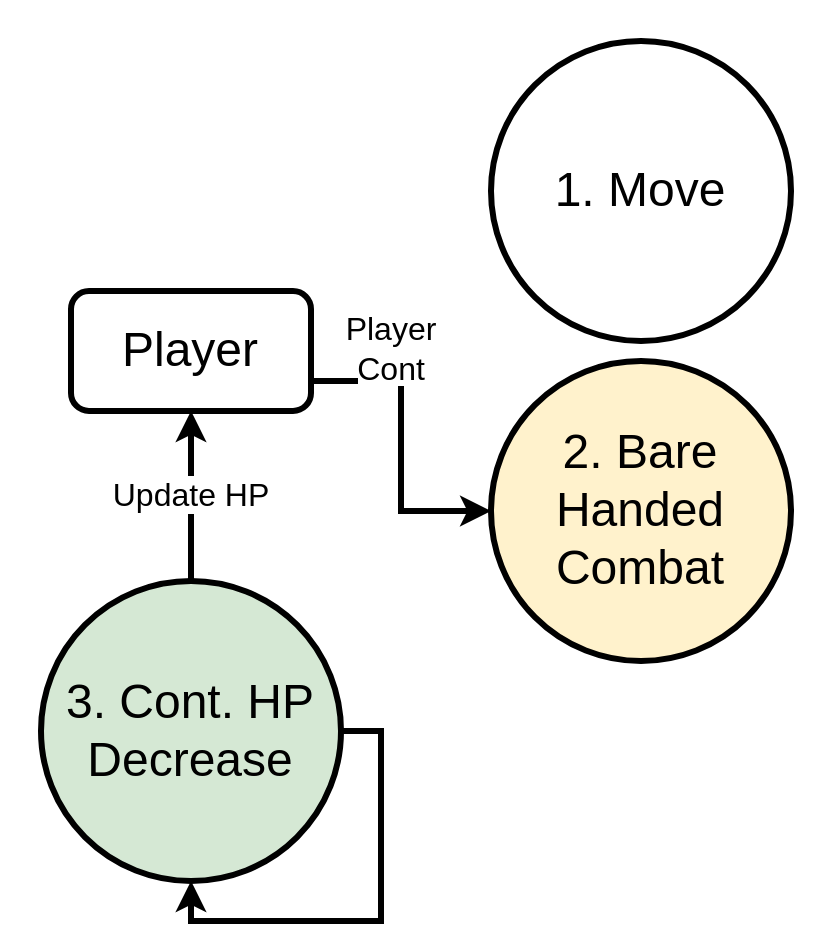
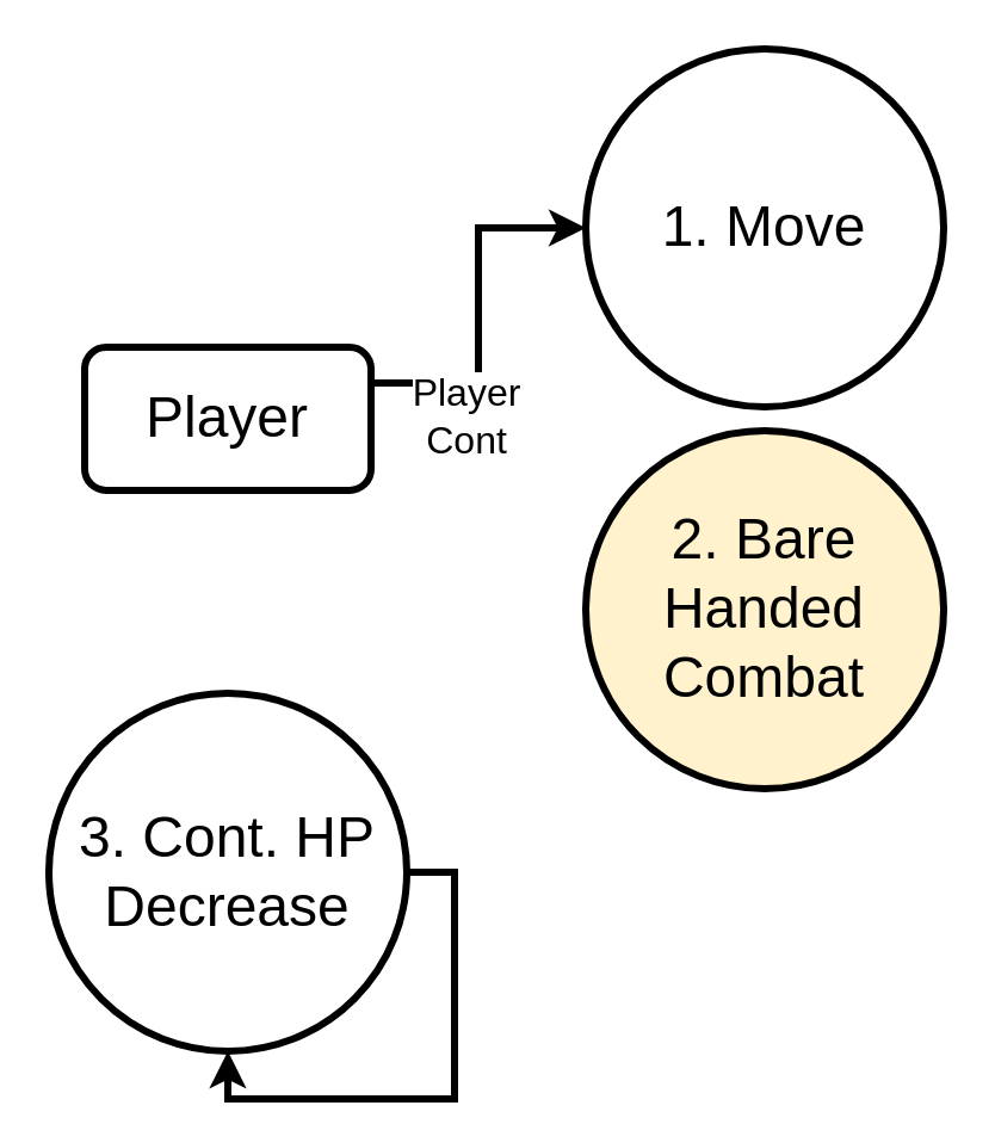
+ <mxCell id="3" style="edgeStyle=orthogonalEdgeStyle;rounded=0;orthogonalLoop=1;jettySize=auto;html=1;exitX=1;exitY=0.25;exitDx=0;exitDy=0;entryX=0;entryY=0.5;entryDx=0;entryDy=0;strokeWidth=3;" parent="1" source="5" target="2" edge="1"><mxGeometry relative="1" as="geometry" /></mxCell>
- <mxCell id="4" style="edgeStyle=orthogonalEdgeStyle;rounded=0;orthogonalLoop=1;jettySize=auto;html=1;exitX=1;exitY=0.75;exitDx=0;exitDy=0;entryX=0;entryY=0.5;entryDx=0;entryDy=0;strokeWidth=3;" parent="1" source="5" target="6" edge="1"><mxGeometry relative="1" as="geometry" /></mxCell>
- <mxCell id="8" value="&lt;font style=&quot;font-size: 16px&quot;&gt;Update HP&lt;/font&gt;" style="edgeStyle=orthogonalEdgeStyle;rounded=0;orthogonalLoop=1;jettySize=auto;html=1;exitX=0.5;exitY=0;exitDx=0;exitDy=0;entryX=0.5;entryY=1;entryDx=0;entryDy=0;strokeWidth=3;" edge="1" parent="1" source="9" target="5"><mxGeometry relative="1" as="geometry" /></mxCell>
- <mxCell id="9" value="&lt;div&gt;3. Cont. HP Decrease&lt;br&gt;&lt;/div&gt;" style="ellipse;whiteSpace=wrap;html=1;aspect=fixed;fontSize=24;strokeWidth=3;fillColor=#d5e8d4;" vertex="1" parent="1"><mxGeometry x="20" y="290" width="150" height="150" as="geometry" /></mxCell>
+ <mxCell id="9" value="&lt;div&gt;3. Cont. HP Decrease&lt;br&gt;&lt;/div&gt;" style="ellipse;whiteSpace=wrap;html=1;aspect=fixed;fontSize=24;strokeWidth=3;" vertex="1" parent="1"><mxGeometry x="20" y="290" width="150" height="150" as="geometry" /></mxCell>
